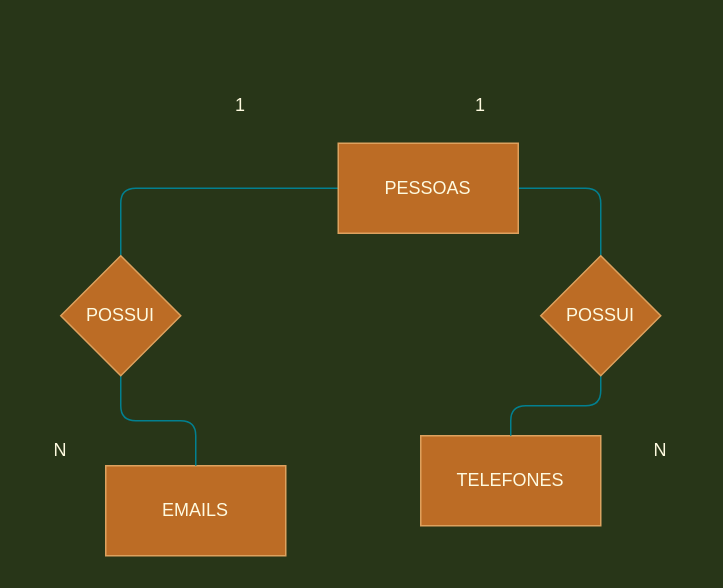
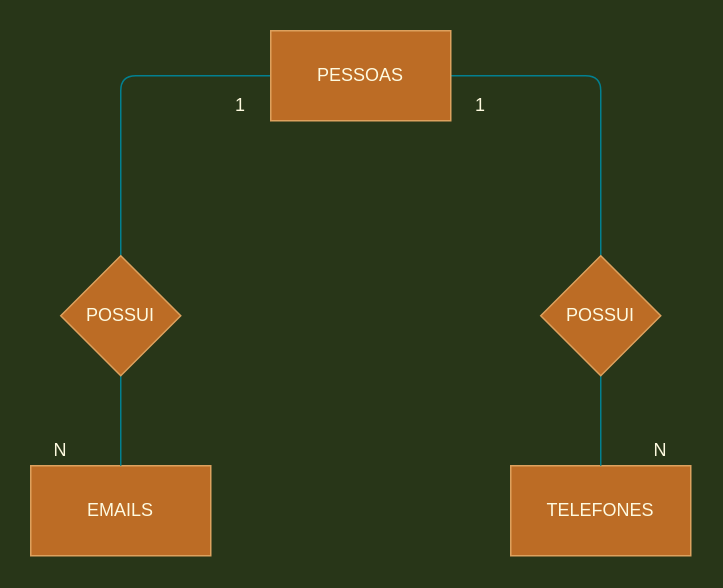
- <mxCell id="4" value="PESSOAS" style="rounded=0;whiteSpace=wrap;html=1;fillColor=#BC6C25;strokeColor=#DDA15E;fontColor=#FEFAE0;" parent="1" vertex="1"><mxGeometry x="225" y="95" width="120" height="60" as="geometry" /></mxCell>
+ <mxCell id="4" value="PESSOAS" style="rounded=0;whiteSpace=wrap;html=1;fillColor=#BC6C25;strokeColor=#DDA15E;fontColor=#FEFAE0;" parent="1" vertex="1"><mxGeometry x="180" y="20" width="120" height="60" as="geometry" /></mxCell>
- <mxCell id="5" value="TELEFONES" style="rounded=0;whiteSpace=wrap;html=1;fillColor=#BC6C25;strokeColor=#DDA15E;fontColor=#FEFAE0;" parent="1" vertex="1"><mxGeometry x="280" y="290" width="120" height="60" as="geometry" /></mxCell>
+ <mxCell id="5" value="TELEFONES" style="rounded=0;whiteSpace=wrap;html=1;fillColor=#BC6C25;strokeColor=#DDA15E;fontColor=#FEFAE0;" parent="1" vertex="1"><mxGeometry x="340" y="310" width="120" height="60" as="geometry" /></mxCell>
- <mxCell id="6" value="EMAILS" style="rounded=0;whiteSpace=wrap;html=1;fillColor=#BC6C25;strokeColor=#DDA15E;fontColor=#FEFAE0;" parent="1" vertex="1"><mxGeometry x="70" y="310" width="120" height="60" as="geometry" /></mxCell>
+ <mxCell id="6" value="EMAILS" style="rounded=0;whiteSpace=wrap;html=1;fillColor=#BC6C25;strokeColor=#DDA15E;fontColor=#FEFAE0;" parent="1" vertex="1"><mxGeometry x="20" y="310" width="120" height="60" as="geometry" /></mxCell>
